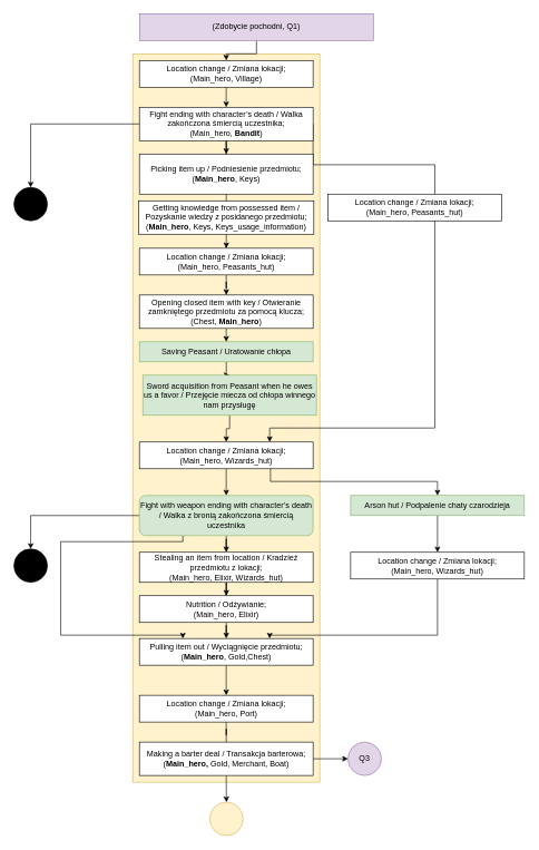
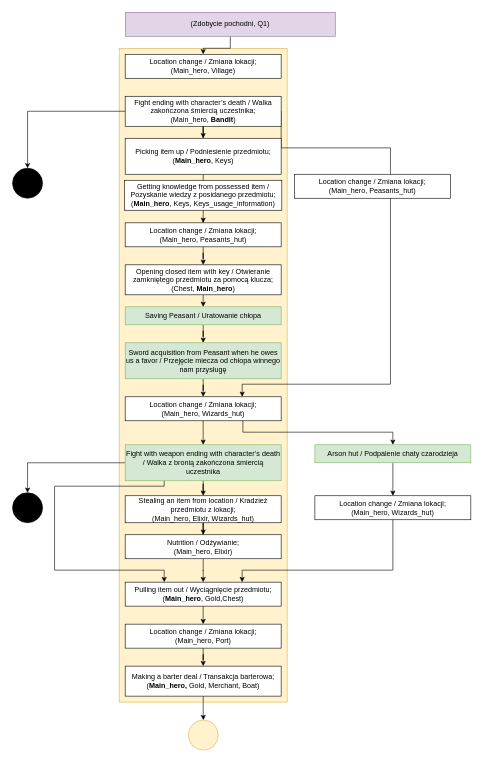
- <mxCell id="5" style="edgeStyle=orthogonalEdgeStyle;rounded=0;orthogonalLoop=1;jettySize=auto;html=1;exitX=0.5;exitY=1;exitDx=0;exitDy=0;entryX=0.5;entryY=0;entryDx=0;entryDy=0;" parent="1" source="6" target="10" edge="1"><mxGeometry relative="1" as="geometry" /></mxCell>
- <mxCell id="42" value="Sword acquisition from Peasant when he owes us a favor / Przejęcie miecza od chłopa winnego nam przysługę" style="rounded=0;whiteSpace=wrap;html=1;fillColor=#d5e8d4;strokeColor=#82b366;" parent="1" vertex="1"><mxGeometry x="212.75" y="561" width="260" height="60" as="geometry" /></mxCell>
+ <mxCell id="42" value="Sword acquisition from Peasant when he owes us a favor / Przejęcie miecza od chłopa winnego nam przysługę" style="rounded=0;whiteSpace=wrap;html=1;fillColor=#d5e8d4;strokeColor=#82b366;" parent="1" vertex="1"><mxGeometry x="207.75" y="571" width="260" height="60" as="geometry" /></mxCell>
- <mxCell id="24" value="Fight with weapon ending with character’s death / Walka z bronią zakończona śmiercią uczestnika" style="whiteSpace=wrap;html=1;fillColor=#d5e8d4;strokeColor=#82b366;rounded=1;" parent="1" vertex="1"><mxGeometry x="207.75" y="741" width="260" height="60" as="geometry" /></mxCell>
+ <mxCell id="24" value="Fight with weapon ending with character’s death / Walka z bronią zakończona śmiercią uczestnika" style="rounded=0;whiteSpace=wrap;html=1;fillColor=#d5e8d4;strokeColor=#82b366;" parent="1" vertex="1"><mxGeometry x="207.75" y="741" width="260" height="60" as="geometry" /></mxCell>
- <mxCell id="28" value="Pulling item out / Wyciągnięcie przedmiotu;&lt;br&gt;(&lt;b&gt;Main_hero&lt;/b&gt;, Gold,Chest)" style="rounded=0;whiteSpace=wrap;html=1;" parent="1" vertex="1"><mxGeometry x="207.75" y="955" width="260" height="40" as="geometry" /></mxCell>
+ <mxCell id="28" value="Pulling item out / Wyciągnięcie przedmiotu;&lt;br&gt;(&lt;b&gt;Main_hero&lt;/b&gt;, Gold,Chest)" style="rounded=0;whiteSpace=wrap;html=1;" parent="1" vertex="1"><mxGeometry x="207.75" y="970" width="260" height="40" as="geometry" /></mxCell>
- <mxCell id="25" style="edgeStyle=orthogonalEdgeStyle;rounded=0;orthogonalLoop=1;jettySize=auto;html=1;exitX=0.5;exitY=1;exitDx=0;exitDy=0;endArrow=none;" parent="1" source="26" target="38" edge="1"><mxGeometry relative="1" as="geometry"><mxPoint x="339" y="1110" as="targetPoint" /></mxGeometry></mxCell>
+ <mxCell id="25" style="edgeStyle=orthogonalEdgeStyle;rounded=0;orthogonalLoop=1;jettySize=auto;html=1;exitX=0.5;exitY=1;exitDx=0;exitDy=0;" parent="1" source="26" target="38" edge="1"><mxGeometry relative="1" as="geometry"><mxPoint x="339" y="1110" as="targetPoint" /></mxGeometry></mxCell>
- <mxCell id="36" style="edgeStyle=orthogonalEdgeStyle;rounded=0;orthogonalLoop=1;jettySize=auto;html=1;entryX=0;entryY=0.5;entryDx=0;entryDy=0;" parent="1" source="38" target="35" edge="1"><mxGeometry relative="1" as="geometry" /></mxCell>
- <mxCell id="35" value="Q3" style="ellipse;whiteSpace=wrap;html=1;aspect=fixed;strokeColor=#9673a6;fillColor=#e1d5e7;" parent="1" vertex="1"><mxGeometry x="520" y="1110" width="50" height="50" as="geometry" /></mxCell>
